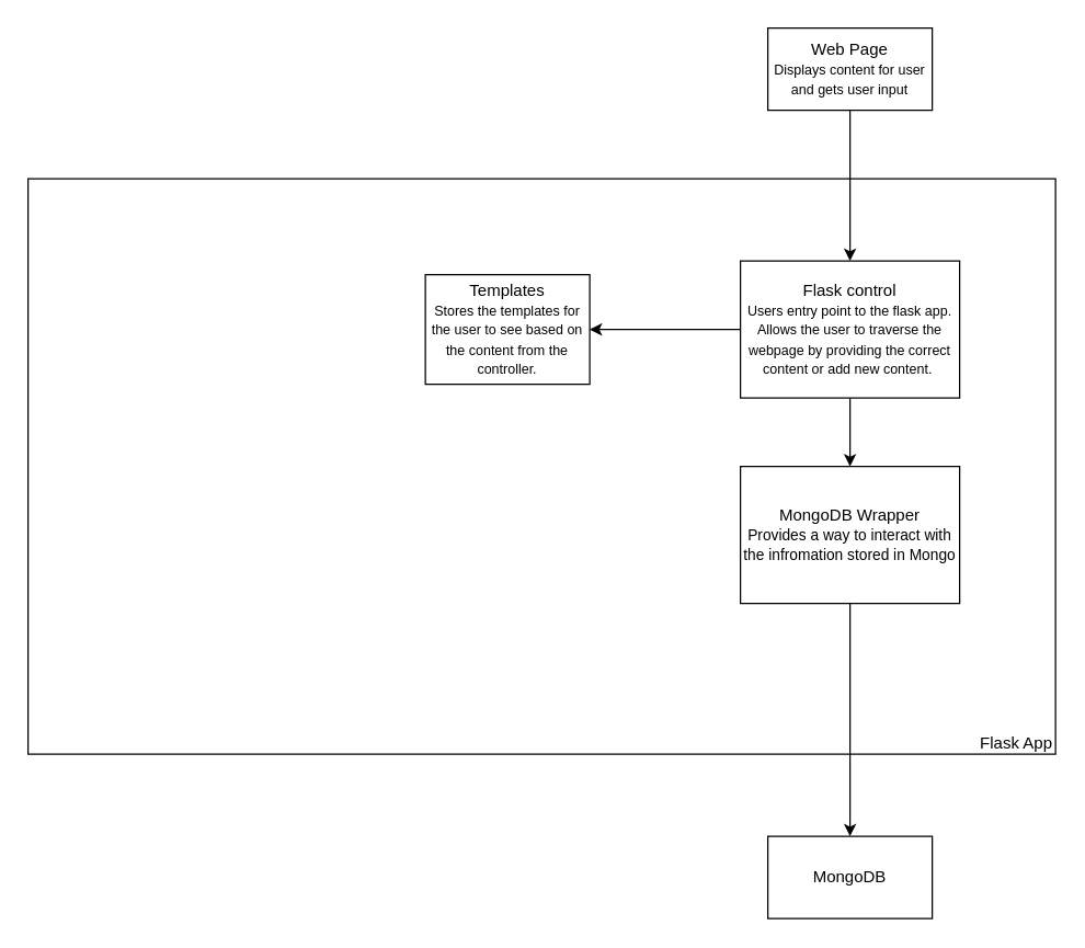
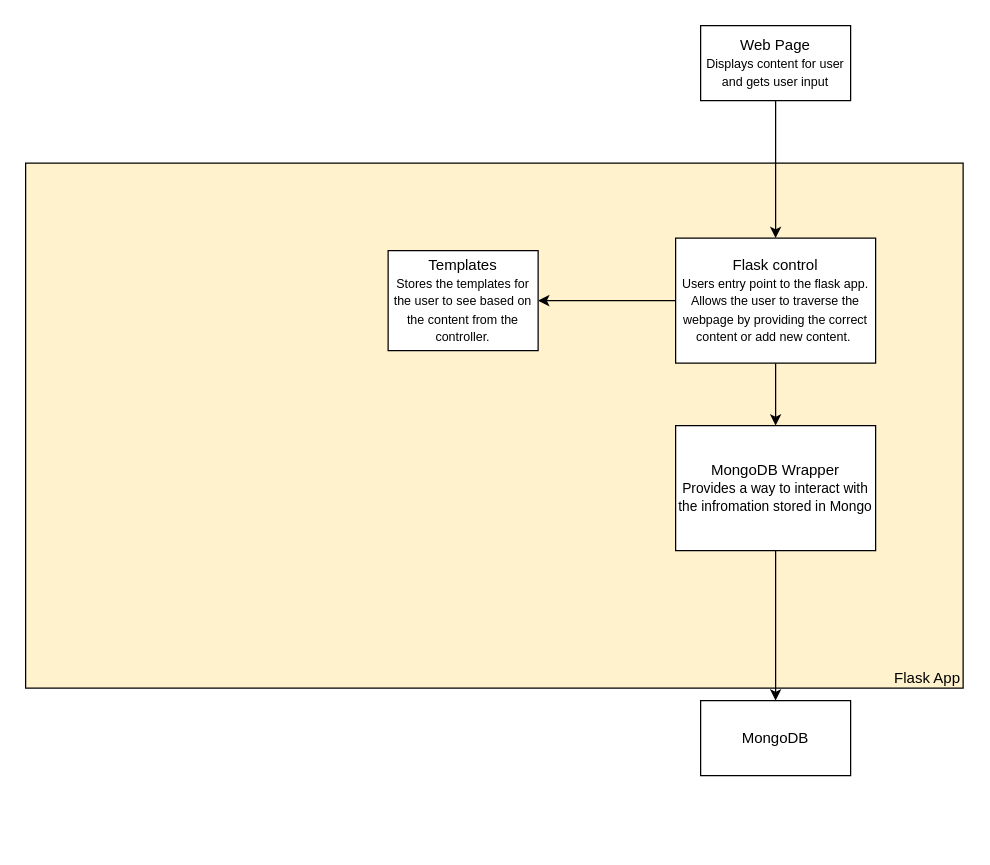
- <mxCell id="3" value="&lt;br&gt;&lt;br&gt;&lt;br&gt;&lt;br&gt;&lt;br&gt;&lt;br&gt;&lt;br&gt;&lt;br&gt;&lt;br&gt;&lt;br&gt;&lt;br&gt;&lt;br&gt;&lt;br&gt;&lt;br&gt;&lt;br&gt;&lt;br&gt;&lt;br&gt;&lt;br&gt;&lt;br&gt;&lt;br&gt;&lt;br&gt;&lt;br&gt;&lt;br&gt;&lt;br&gt;&lt;br&gt;&lt;br&gt;&lt;br&gt;&lt;br&gt;Flask App" style="rounded=0;whiteSpace=wrap;html=1;align=right;" parent="1" vertex="1"><mxGeometry x="20" y="130" width="750" height="420" as="geometry" /></mxCell>
+ <mxCell id="3" value="&lt;br&gt;&lt;br&gt;&lt;br&gt;&lt;br&gt;&lt;br&gt;&lt;br&gt;&lt;br&gt;&lt;br&gt;&lt;br&gt;&lt;br&gt;&lt;br&gt;&lt;br&gt;&lt;br&gt;&lt;br&gt;&lt;br&gt;&lt;br&gt;&lt;br&gt;&lt;br&gt;&lt;br&gt;&lt;br&gt;&lt;br&gt;&lt;br&gt;&lt;br&gt;&lt;br&gt;&lt;br&gt;&lt;br&gt;&lt;br&gt;&lt;br&gt;Flask App" style="rounded=0;whiteSpace=wrap;html=1;align=right;fillColor=#fff2cc;" parent="1" vertex="1"><mxGeometry x="20" y="130" width="750" height="420" as="geometry" /></mxCell>
- <mxCell id="11" value="MongoDB" style="rounded=0;whiteSpace=wrap;html=1;" parent="1" vertex="1"><mxGeometry x="560" y="610" width="120" height="60" as="geometry" /></mxCell>
+ <mxCell id="11" value="MongoDB" style="rounded=0;whiteSpace=wrap;html=1;" parent="1" vertex="1"><mxGeometry x="560" y="560" width="120" height="60" as="geometry" /></mxCell>
